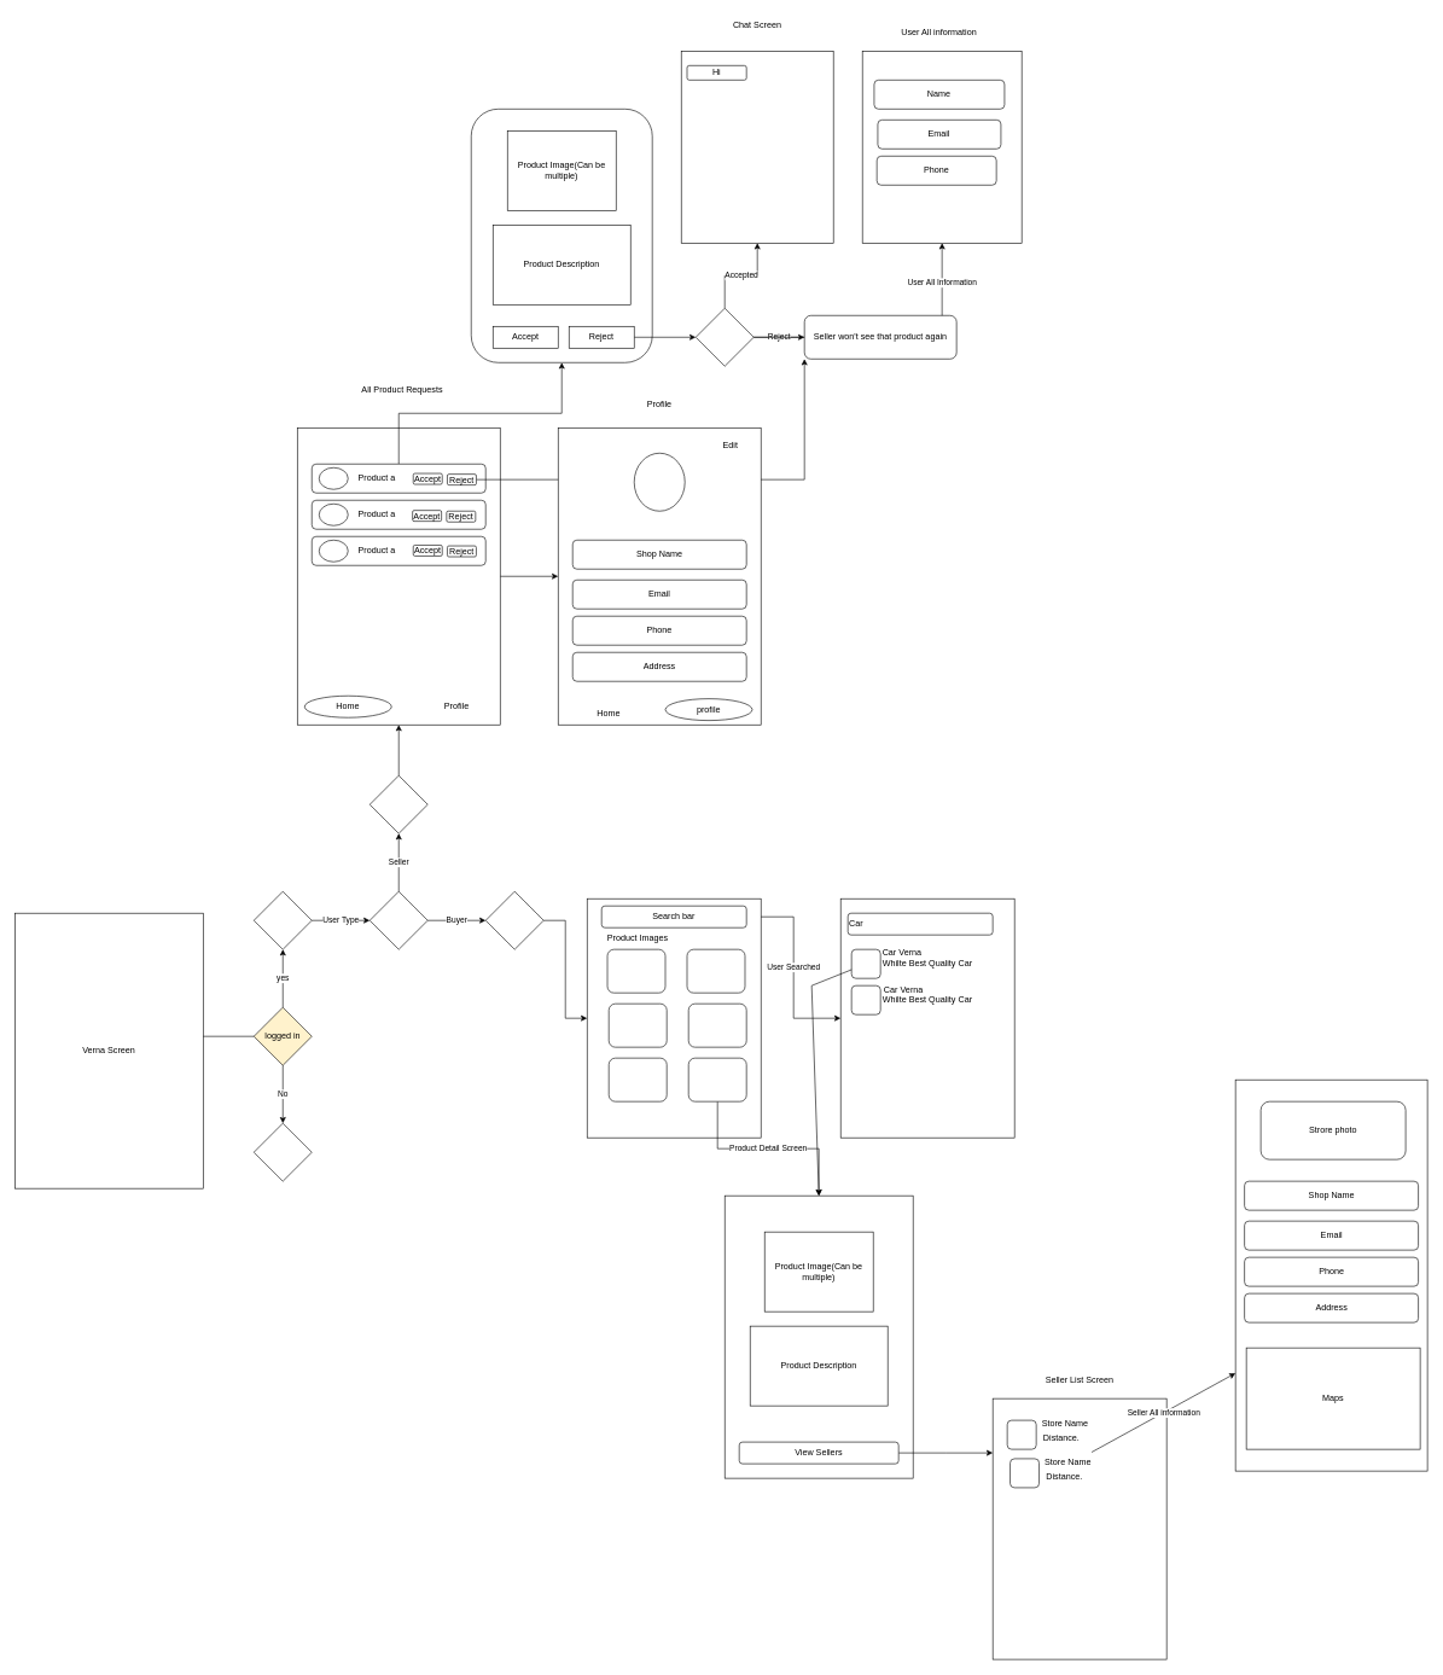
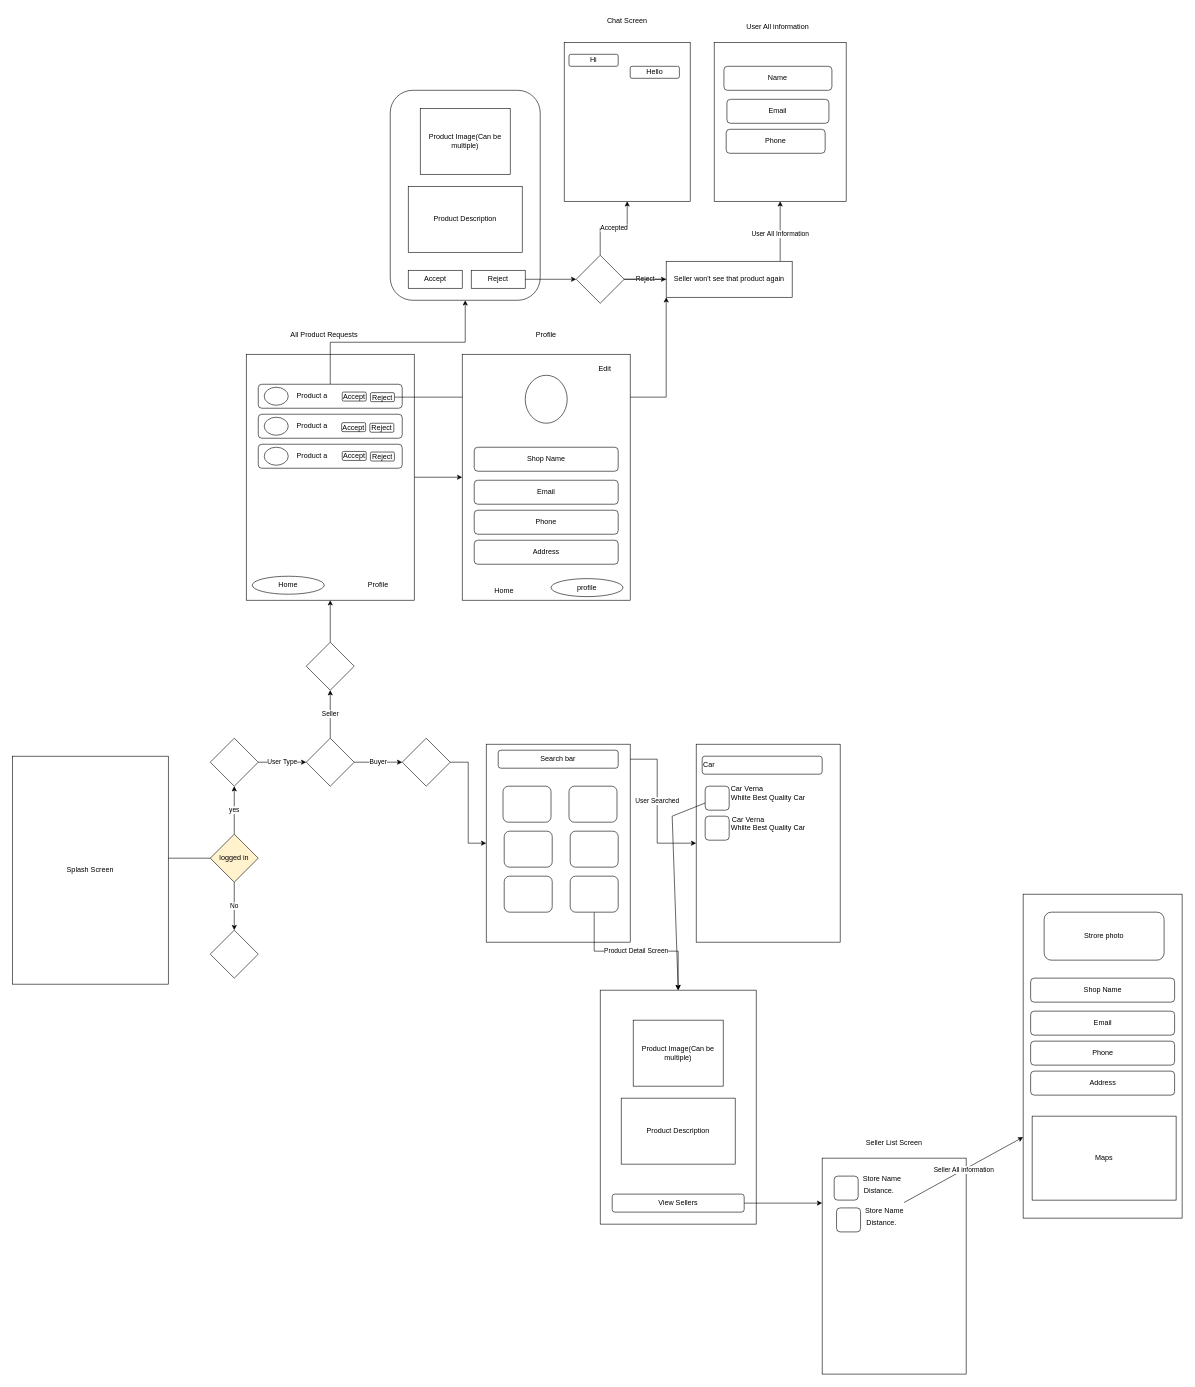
+ <mxCell id="64" value="Hello" style="rounded=1;whiteSpace=wrap;html=1;" vertex="1" parent="1"><mxGeometry x="1050" y="110" width="82" height="20" as="geometry" /></mxCell>
- <mxCell id="65" value="Seller won't see that product again" style="whiteSpace=wrap;html=1;rounded=1;" vertex="1" parent="1"><mxGeometry x="1110" y="435" width="210" height="60" as="geometry" /></mxCell>
+ <mxCell id="65" value="Seller won't see that product again" style="whiteSpace=wrap;html=1;rounded=0;" vertex="1" parent="1"><mxGeometry x="1110" y="435" width="210" height="60" as="geometry" /></mxCell>
- <mxCell id="22" value="All Product Requests&lt;br&gt;" style="text;html=1;strokeColor=none;fillColor=none;align=center;verticalAlign=middle;whiteSpace=wrap;rounded=0;" parent="1" vertex="1"><mxGeometry x="465" y="523" width="180" height="30" as="geometry" /></mxCell>
+ <mxCell id="22" value="All Product Requests&lt;br&gt;" style="text;html=1;strokeColor=none;fillColor=none;align=center;verticalAlign=middle;whiteSpace=wrap;rounded=0;" parent="1" vertex="1"><mxGeometry x="450" y="543" width="180" height="30" as="geometry" /></mxCell>
- <mxCell id="83" value="Product Images" style="text;html=1;strokeColor=none;fillColor=none;align=center;verticalAlign=middle;whiteSpace=wrap;rounded=0;" vertex="1" parent="1"><mxGeometry x="830" y="1280" width="100" height="30" as="geometry" /></mxCell>
- <mxCell id="2" value="Verna Screen" style="rounded=0;whiteSpace=wrap;html=1;" parent="1" vertex="1"><mxGeometry x="20" y="1260" width="260" height="380" as="geometry" /></mxCell>
+ <mxCell id="2" value="Splash Screen" style="rounded=0;whiteSpace=wrap;html=1;" parent="1" vertex="1"><mxGeometry x="20" y="1260" width="260" height="380" as="geometry" /></mxCell>
